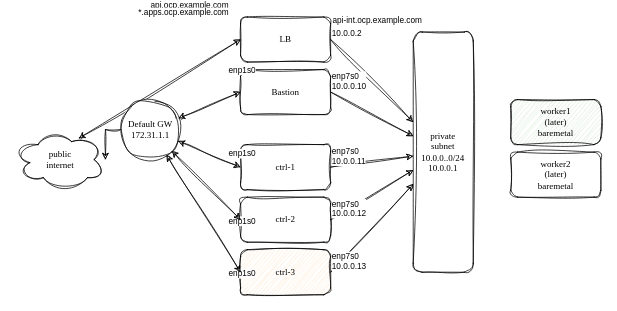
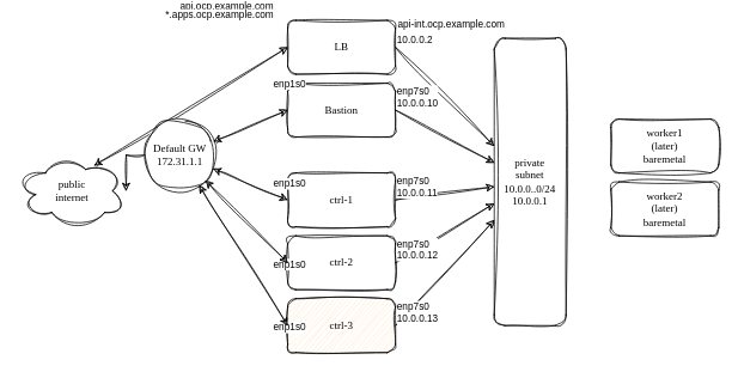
- <mxCell id="33" value="worker1&lt;div&gt;(later)&lt;/div&gt;&lt;div&gt;baremetal&lt;/div&gt;" style="rounded=1;whiteSpace=wrap;html=1;hachureGap=4;fontFamily=Architects Daughter;fontSource=https%3A%2F%2Ffonts.googleapis.com%2Fcss%3Ffamily%3DArchitects%2BDaughter;sketch=1;curveFitting=1;jiggle=2;fillColor=#d5e8d4;" vertex="1" parent="1"><mxGeometry x="680" y="130" width="120" height="60" as="geometry" /></mxCell>
+ <mxCell id="33" value="worker1&lt;div&gt;(later)&lt;/div&gt;&lt;div&gt;baremetal&lt;/div&gt;" style="rounded=1;whiteSpace=wrap;html=1;hachureGap=4;fontFamily=Architects Daughter;fontSource=https%3A%2F%2Ffonts.googleapis.com%2Fcss%3Ffamily%3DArchitects%2BDaughter;sketch=1;curveFitting=1;jiggle=2;" vertex="1" parent="1"><mxGeometry x="680" y="130" width="120" height="60" as="geometry" /></mxCell>
